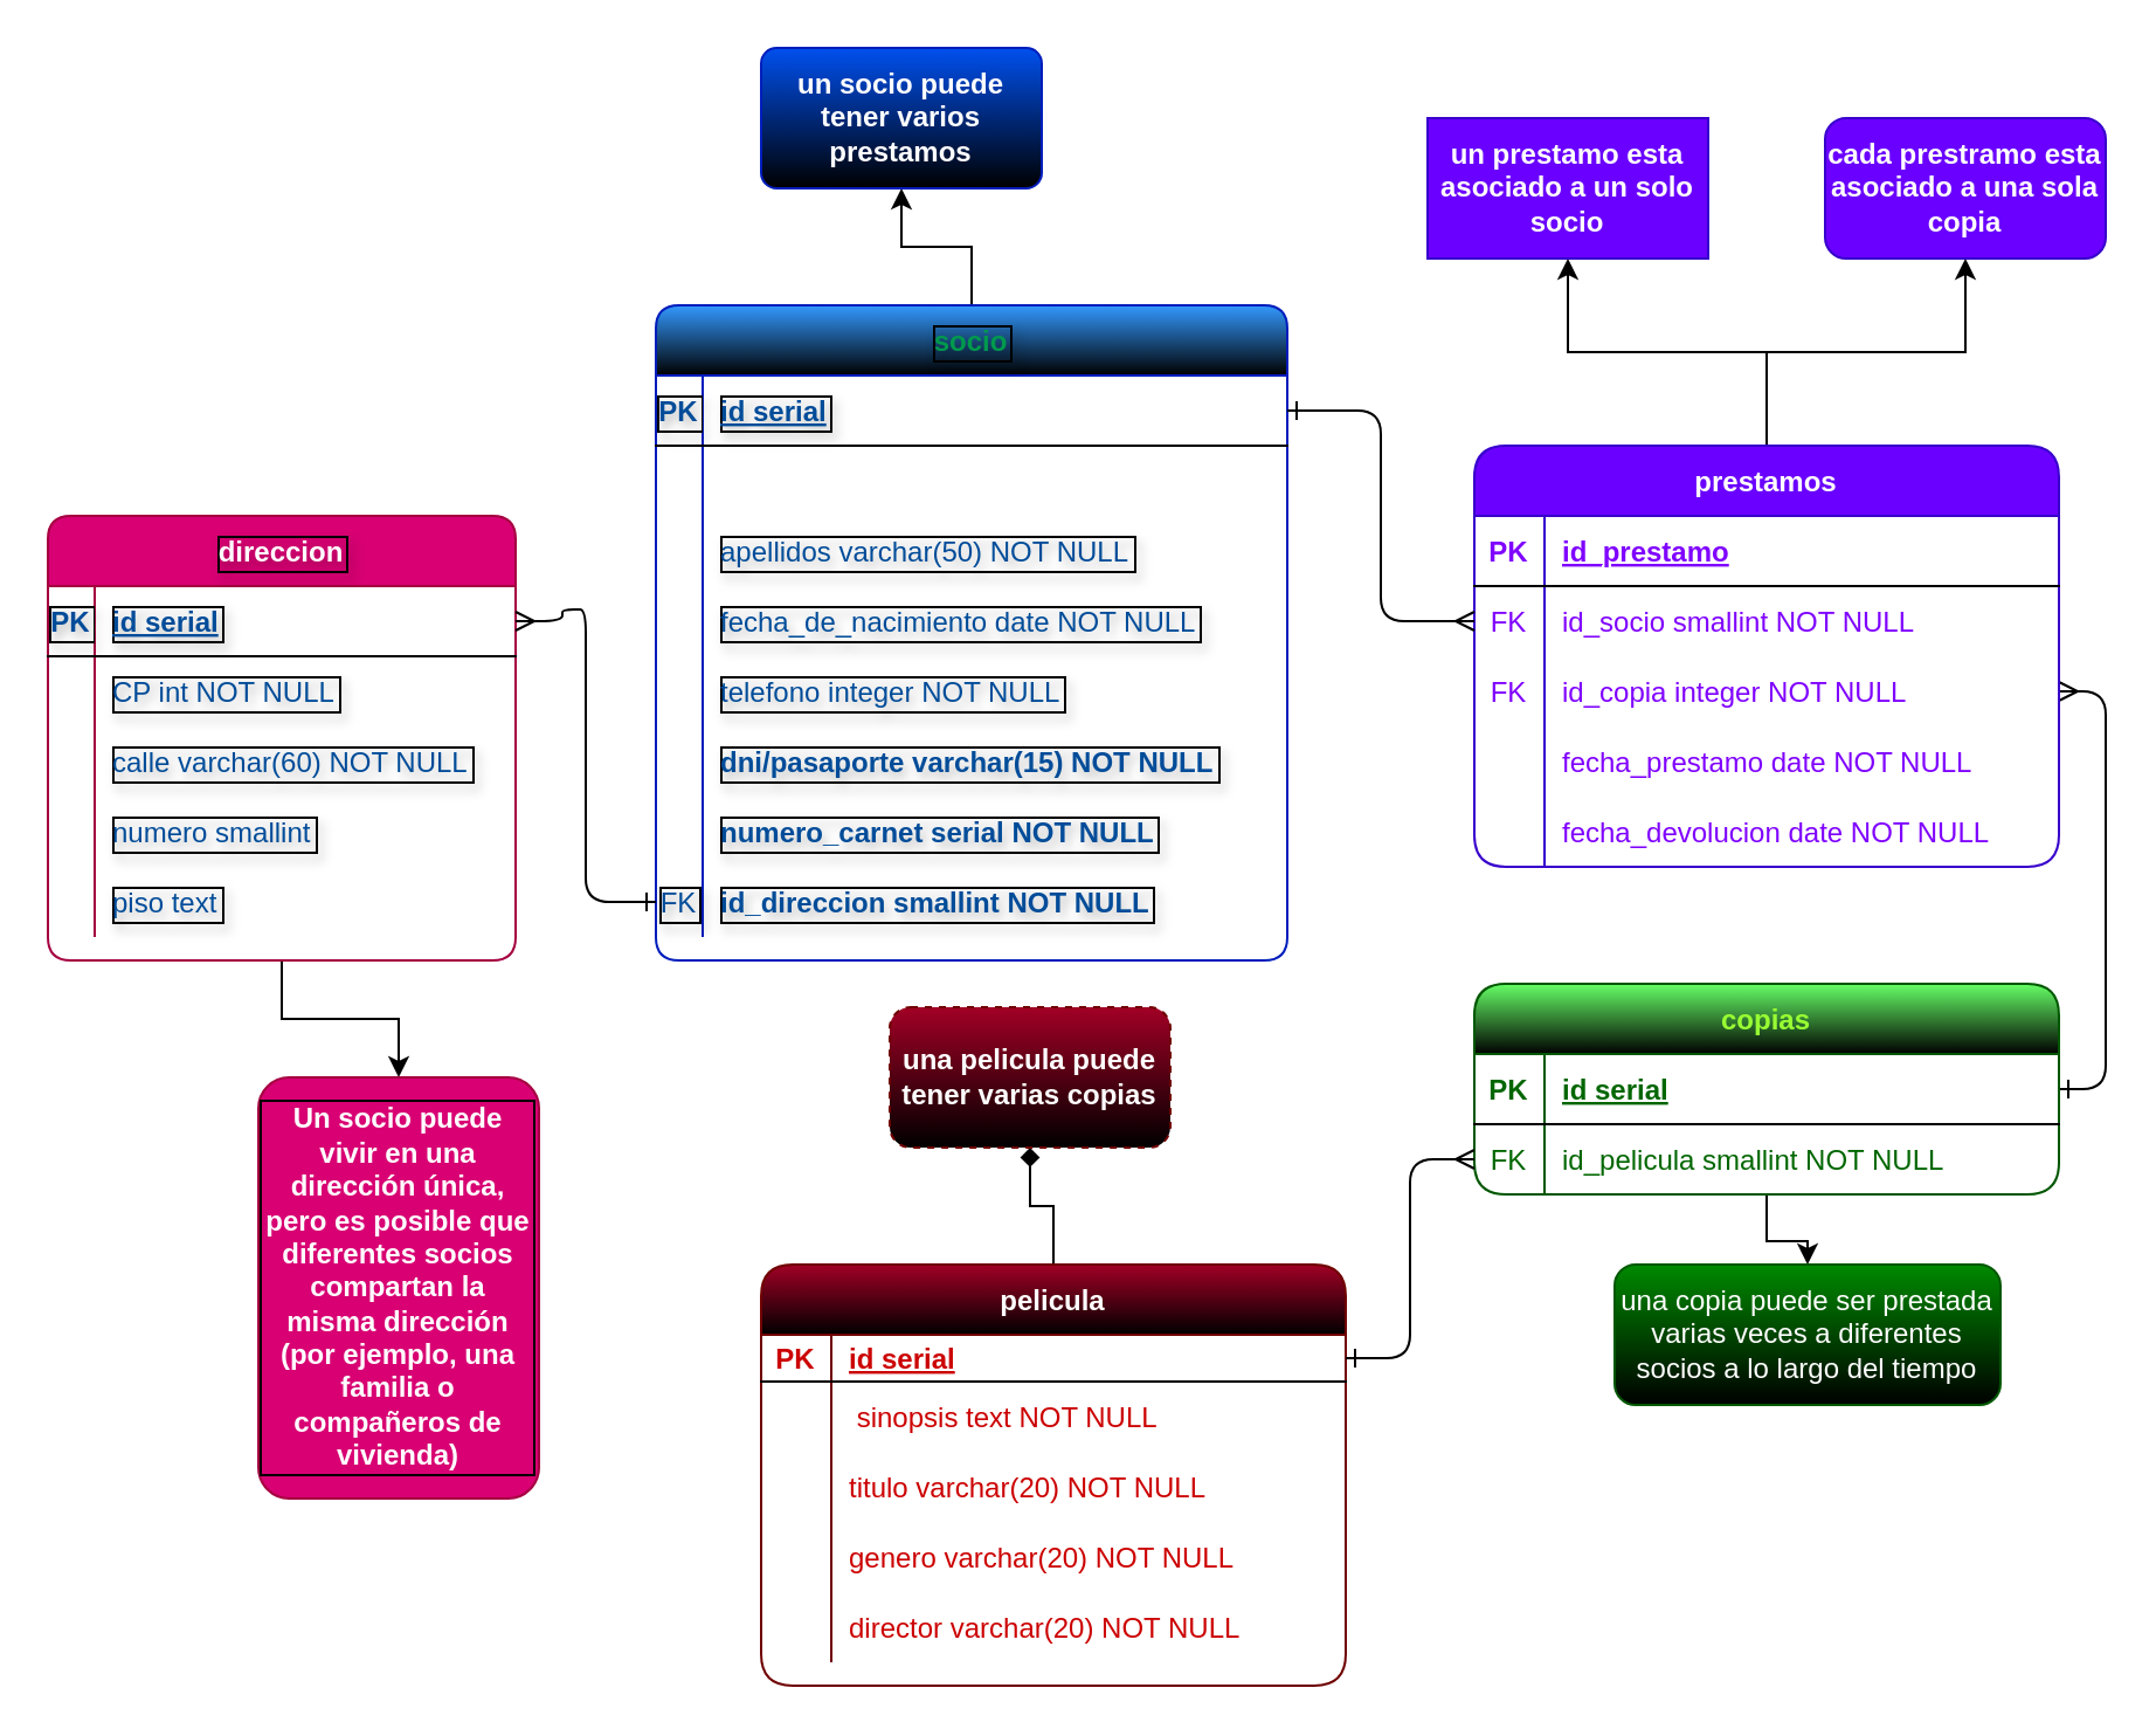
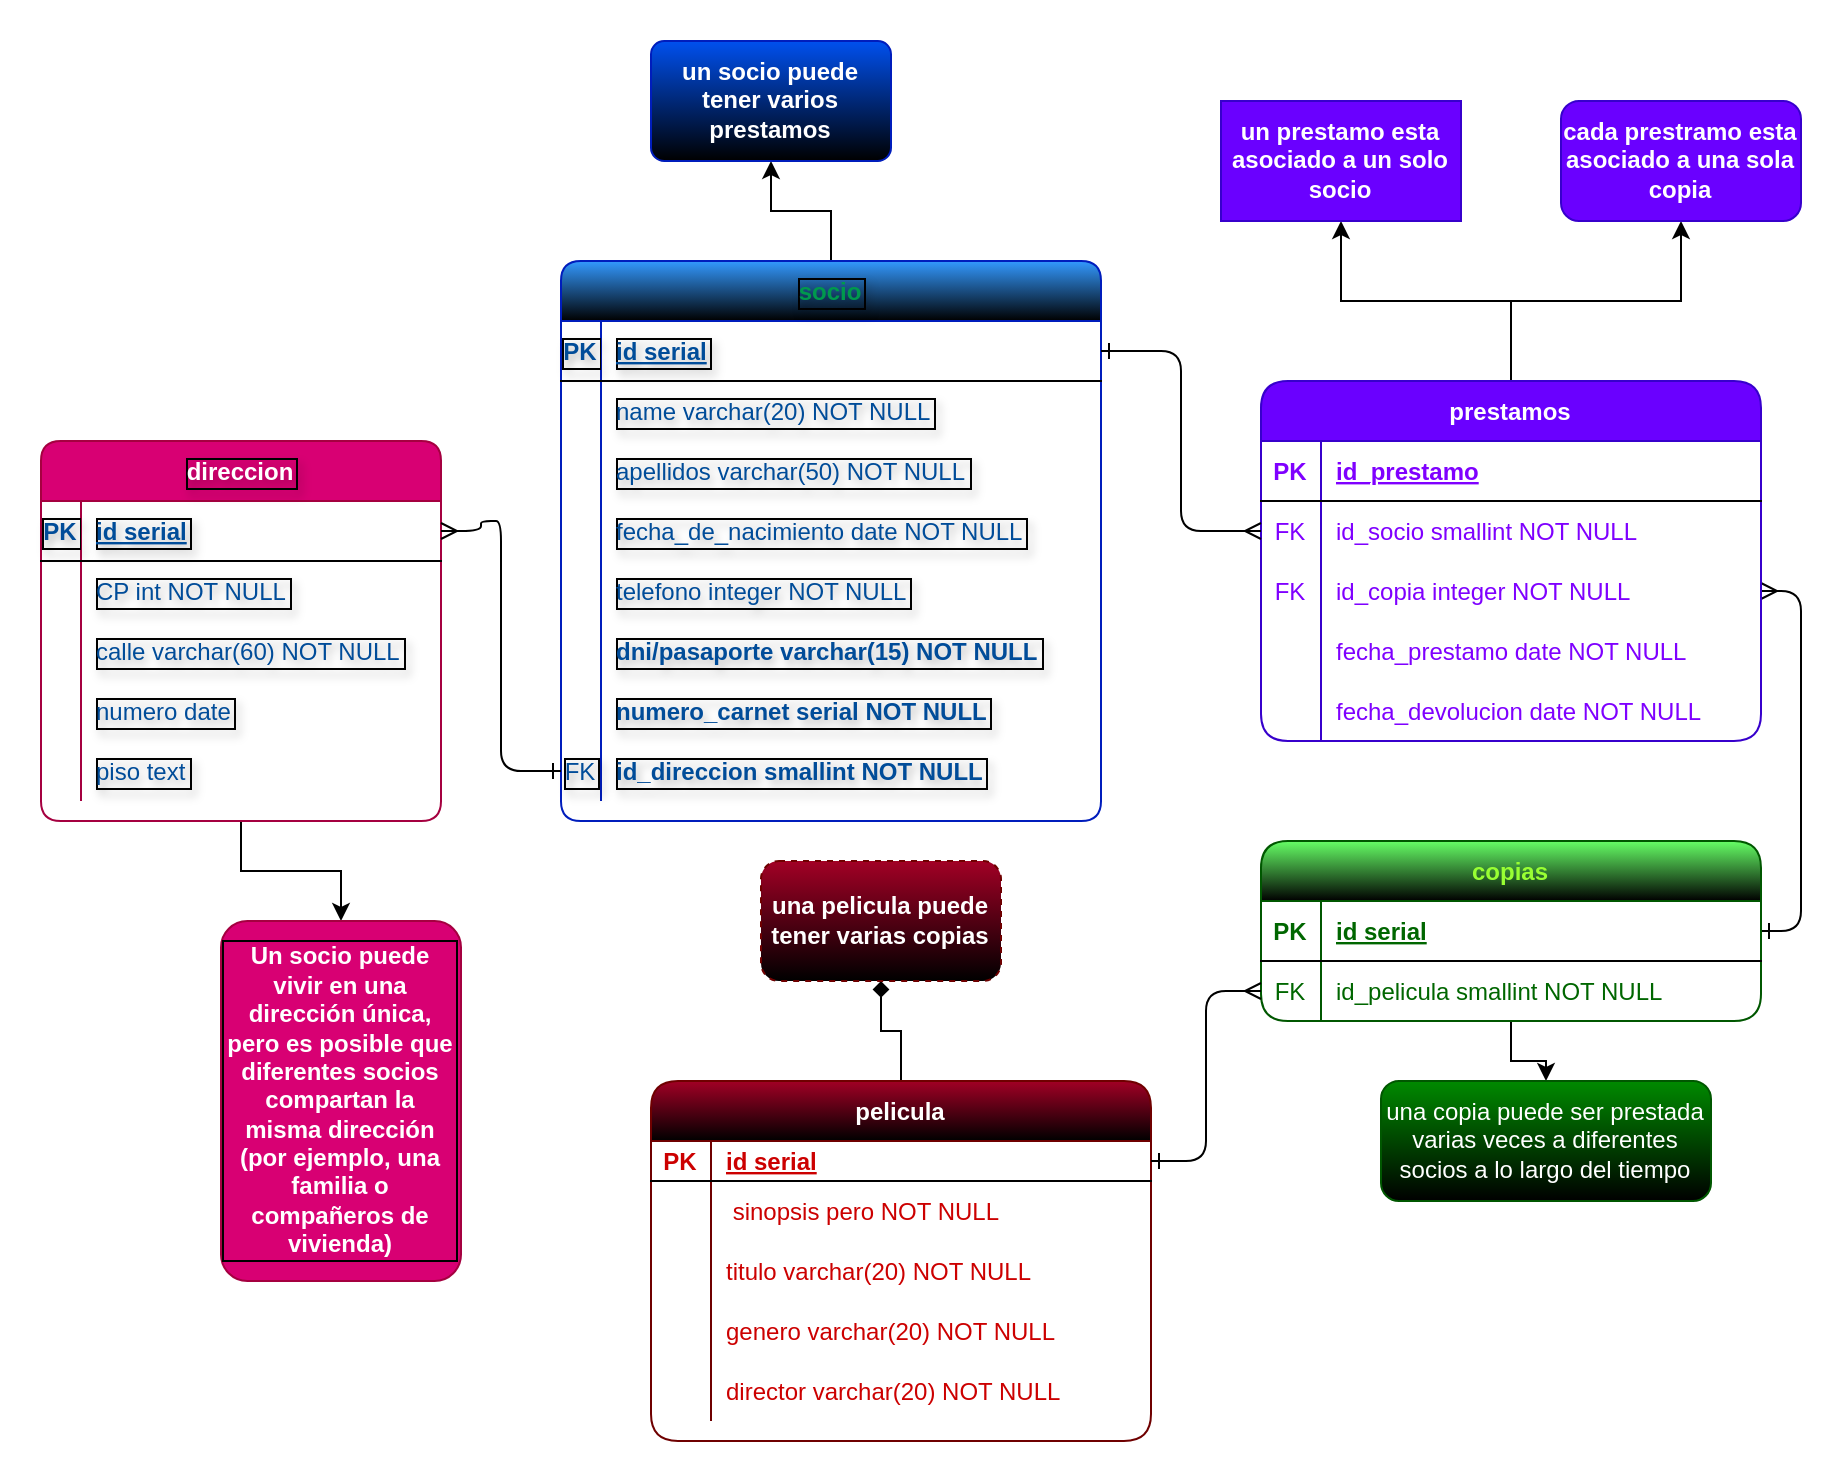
+ <mxCell id="35" value="name varchar(20) NOT NULL" style="shape=partialRectangle;overflow=hidden;connectable=0;fillColor=none;top=0;left=0;bottom=0;right=0;align=left;spacingLeft=6;labelBackgroundColor=none;labelBorderColor=default;textShadow=1;fontColor=#004C99;" parent="33" vertex="1"><mxGeometry x="20" width="250" height="30" as="geometry"><mxRectangle width="250" height="30" as="alternateBounds" /></mxGeometry></mxCell>
- <mxCell id="92" value="numero smallint" style="shape=partialRectangle;overflow=hidden;connectable=0;fillColor=none;top=0;left=0;bottom=0;right=0;align=left;spacingLeft=6;labelBackgroundColor=none;labelBorderColor=default;textShadow=1;fontColor=#004C99;" vertex="1" parent="90"><mxGeometry x="20" width="180" height="30" as="geometry"><mxRectangle width="180" height="30" as="alternateBounds" /></mxGeometry></mxCell>
+ <mxCell id="92" value="numero date" style="shape=partialRectangle;overflow=hidden;connectable=0;fillColor=none;top=0;left=0;bottom=0;right=0;align=left;spacingLeft=6;labelBackgroundColor=none;labelBorderColor=default;textShadow=1;fontColor=#004C99;" vertex="1" parent="90"><mxGeometry x="20" width="180" height="30" as="geometry"><mxRectangle width="180" height="30" as="alternateBounds" /></mxGeometry></mxCell>
- <mxCell id="18" value=" sinopsis text NOT NULL" style="shape=partialRectangle;overflow=hidden;connectable=0;fillColor=none;top=0;left=0;bottom=0;right=0;align=left;spacingLeft=6;fontColor=#CC0000;" parent="16" vertex="1"><mxGeometry x="30" width="220" height="30" as="geometry"><mxRectangle width="220" height="30" as="alternateBounds" /></mxGeometry></mxCell>
+ <mxCell id="18" value=" sinopsis pero NOT NULL" style="shape=partialRectangle;overflow=hidden;connectable=0;fillColor=none;top=0;left=0;bottom=0;right=0;align=left;spacingLeft=6;fontColor=#CC0000;" parent="16" vertex="1"><mxGeometry x="30" width="220" height="30" as="geometry"><mxRectangle width="220" height="30" as="alternateBounds" /></mxGeometry></mxCell>
